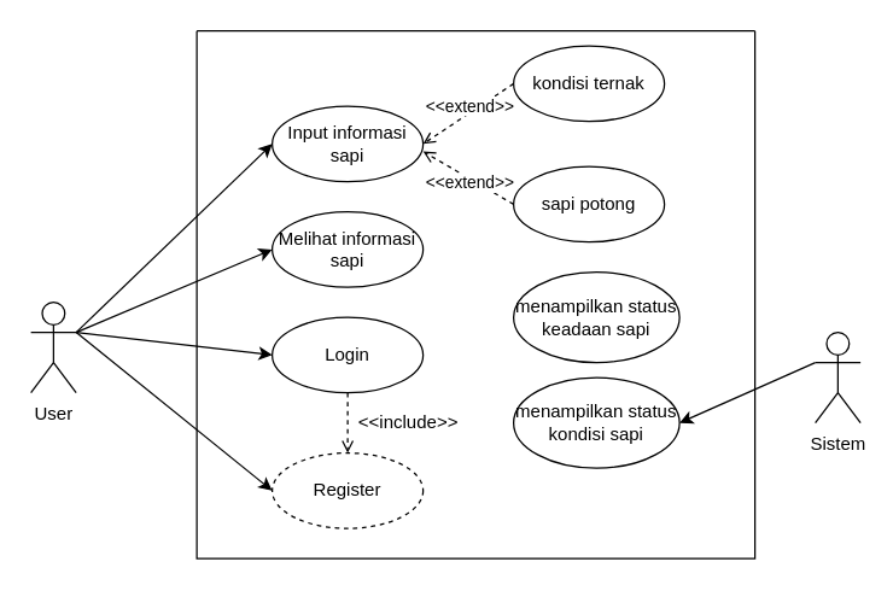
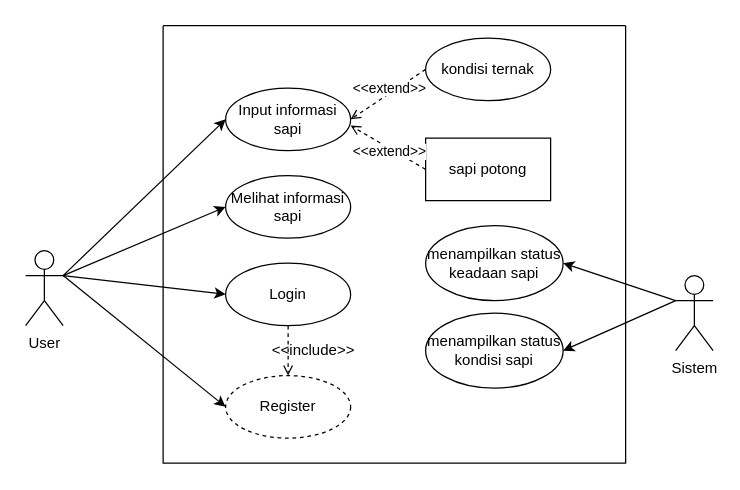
- <mxCell id="17" value="sapi potong" style="ellipse;whiteSpace=wrap;html=1;" vertex="1" parent="7"><mxGeometry x="210" y="90" width="100" height="50" as="geometry" /></mxCell>
+ <mxCell id="17" value="sapi potong" style="whiteSpace=wrap;html=1;rounded=0;" vertex="1" parent="7"><mxGeometry x="210" y="90" width="100" height="50" as="geometry" /></mxCell>
+ <mxCell id="20" style="edgeStyle=none;rounded=0;orthogonalLoop=1;jettySize=auto;html=1;exitX=0;exitY=0.333;exitDx=0;exitDy=0;exitPerimeter=0;entryX=1;entryY=0.5;entryDx=0;entryDy=0;endArrow=classic;endFill=1;" edge="1" parent="1" source="22" target="18"><mxGeometry relative="1" as="geometry" /></mxCell>
- <mxCell id="13" value="&amp;lt;&amp;lt;include&amp;gt;&amp;gt;" style="text;html=1;align=center;verticalAlign=middle;resizable=0;points=[];autosize=1;strokeColor=none;fillColor=none;" vertex="1" parent="7"><mxGeometry x="100" y="250" width="80" height="20" as="geometry" /></mxCell>
+ <mxCell id="13" value="&amp;lt;&amp;lt;include&amp;gt;&amp;gt;" style="text;html=1;align=center;verticalAlign=middle;resizable=0;points=[];autosize=1;strokeColor=none;fillColor=none;" vertex="1" parent="7"><mxGeometry x="80" y="250" width="80" height="20" as="geometry" /></mxCell>
